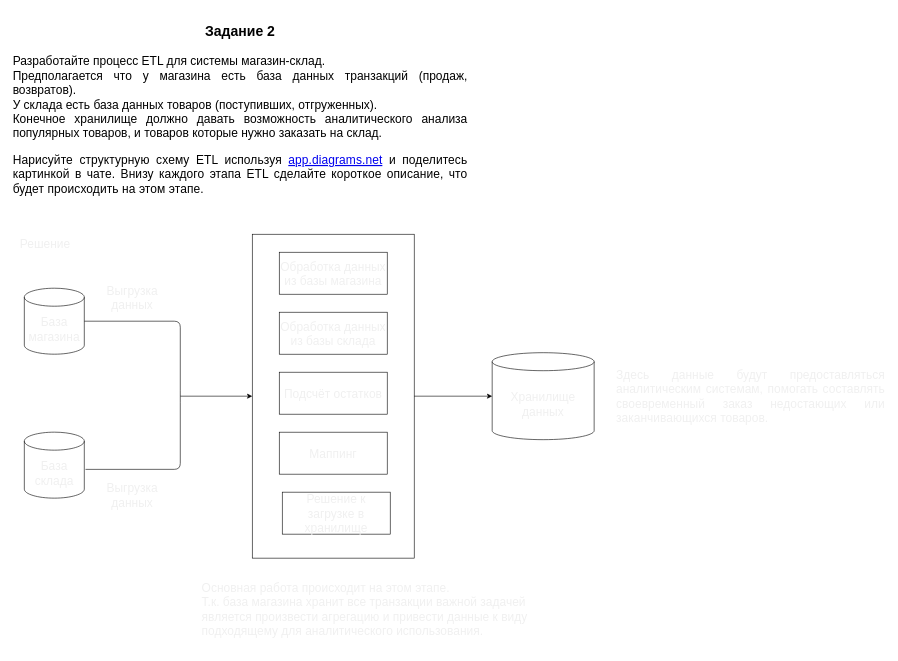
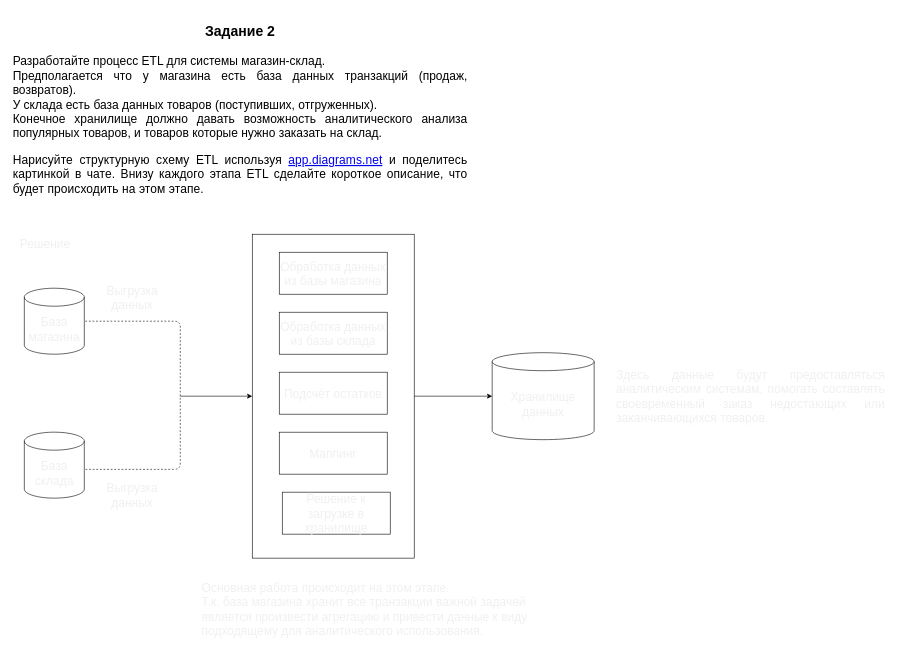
- <mxCell id="6" value="" style="endArrow=none;html=1;fontFamily=Helvetica;fontSize=20;fontColor=#F0F0F0;exitX=1.02;exitY=0.564;exitDx=0;exitDy=0;exitPerimeter=0;entryX=1;entryY=0.5;entryDx=0;entryDy=0;entryPerimeter=0;" parent="1" source="5" target="3" edge="1"><mxGeometry width="50" height="50" relative="1" as="geometry"><mxPoint x="370" y="730" as="sourcePoint" /><mxPoint x="220" y="540" as="targetPoint" /><Array as="points"><mxPoint x="300" y="782" /><mxPoint x="300" y="660" /><mxPoint x="300" y="535" /></Array></mxGeometry></mxCell>
+ <mxCell id="6" value="" style="endArrow=none;html=1;fontFamily=Helvetica;fontSize=20;fontColor=#F0F0F0;exitX=1.02;exitY=0.564;exitDx=0;exitDy=0;exitPerimeter=0;entryX=1;entryY=0.5;entryDx=0;entryDy=0;entryPerimeter=0;dashed=1;" parent="1" source="5" target="3" edge="1"><mxGeometry width="50" height="50" relative="1" as="geometry"><mxPoint x="370" y="730" as="sourcePoint" /><mxPoint x="220" y="540" as="targetPoint" /><Array as="points"><mxPoint x="300" y="782" /><mxPoint x="300" y="660" /><mxPoint x="300" y="535" /></Array></mxGeometry></mxCell>
